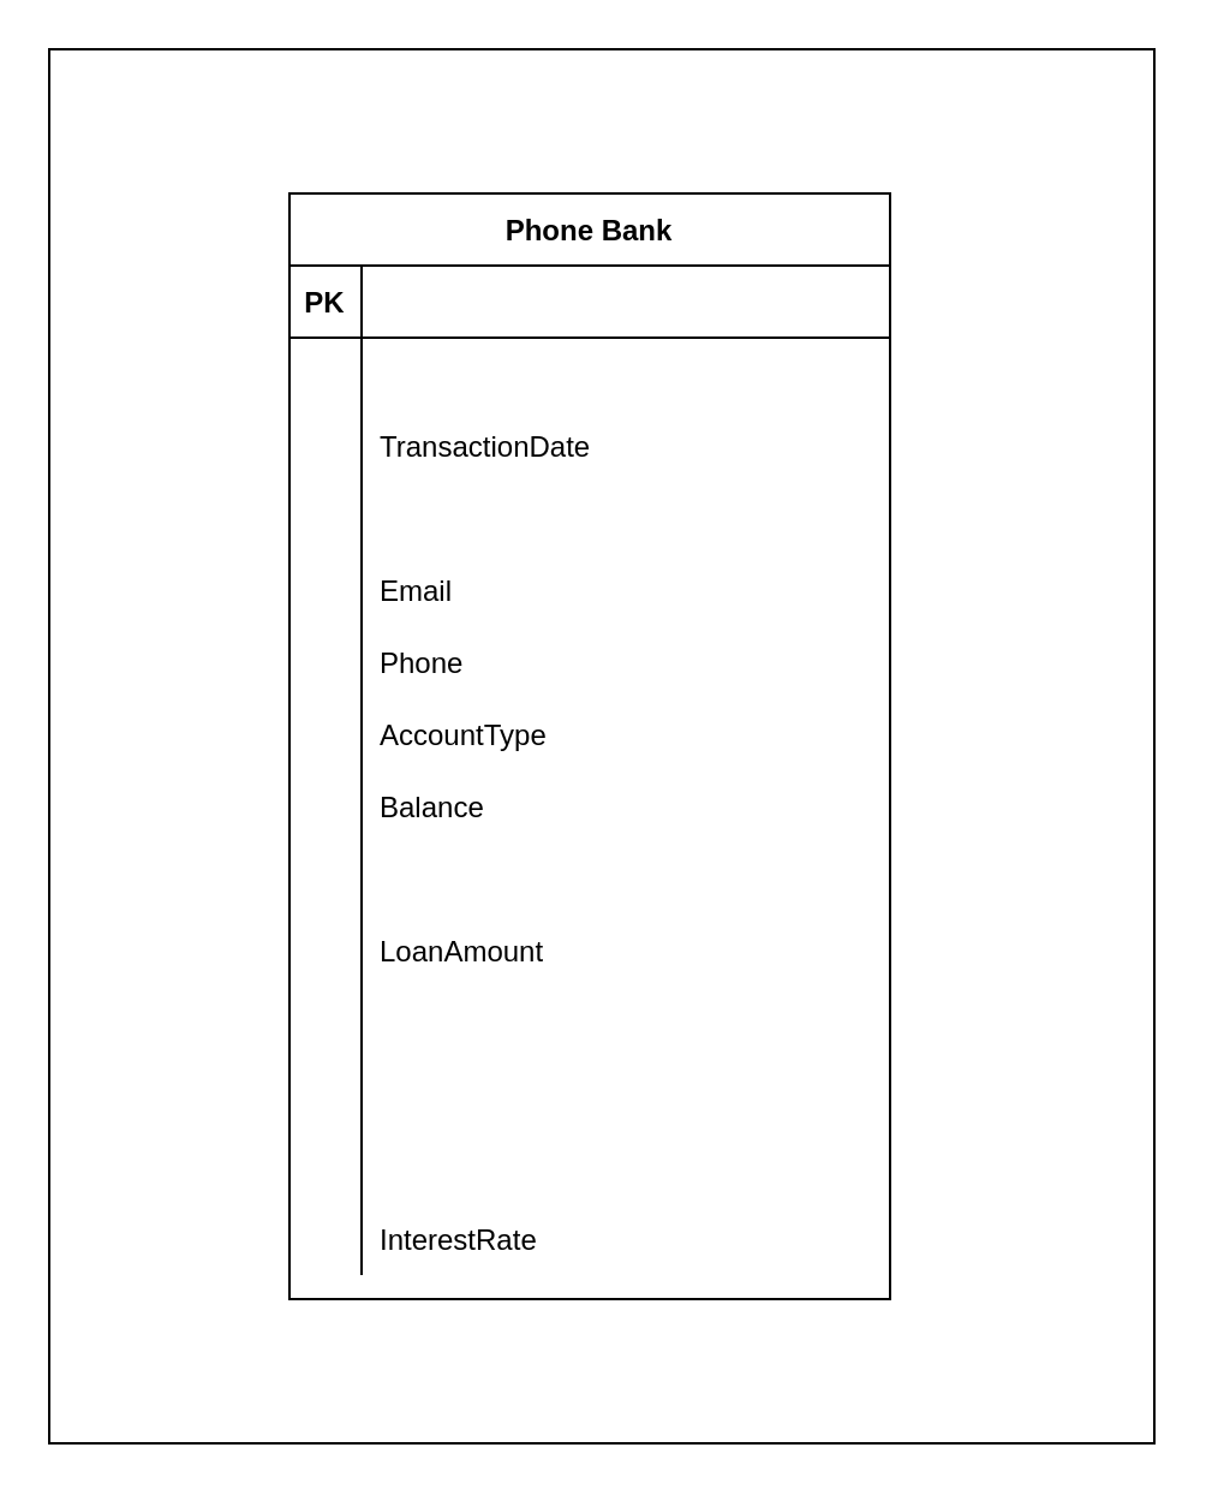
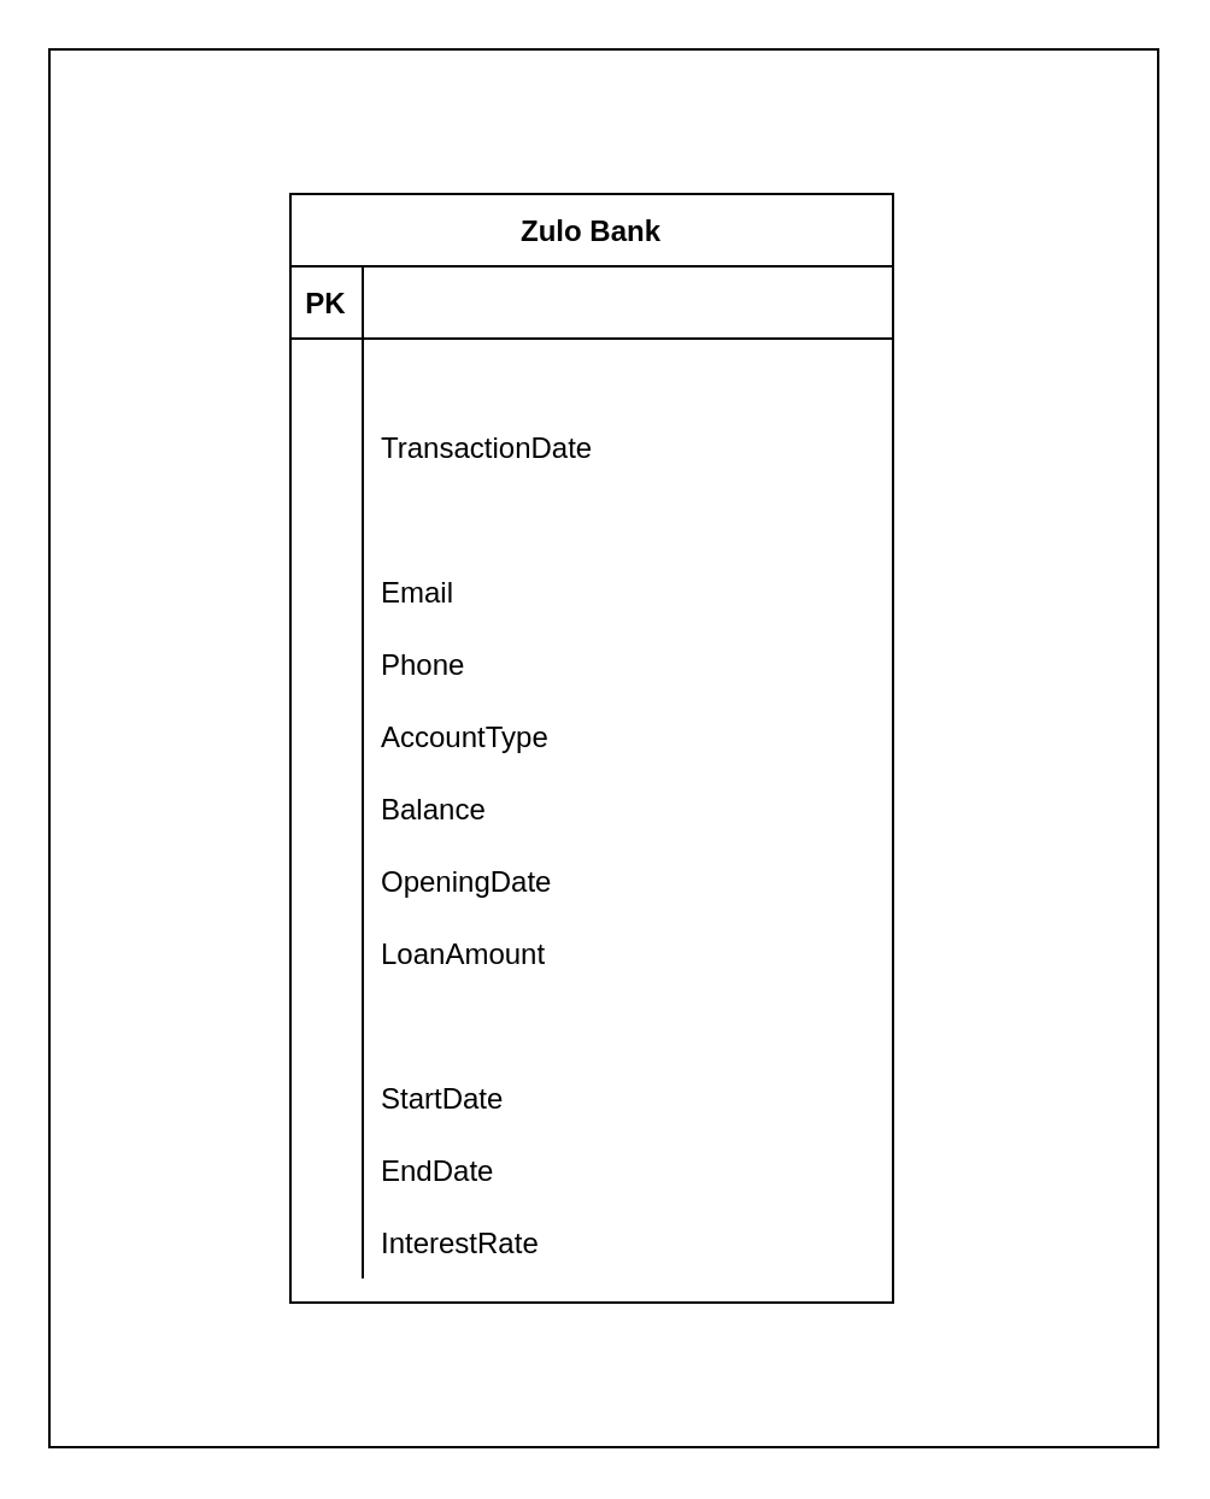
- <mxCell id="3" value="Phone Bank" style="shape=table;startSize=30;container=1;collapsible=1;childLayout=tableLayout;fixedRows=1;rowLines=0;fontStyle=1;align=center;resizeLast=1;" parent="1" vertex="1"><mxGeometry x="120" y="80" width="250" height="460" as="geometry" /></mxCell>
+ <mxCell id="3" value="Zulo Bank" style="shape=table;startSize=30;container=1;collapsible=1;childLayout=tableLayout;fixedRows=1;rowLines=0;fontStyle=1;align=center;resizeLast=1;" parent="1" vertex="1"><mxGeometry x="120" y="80" width="250" height="460" as="geometry" /></mxCell>
+ <mxCell id="27" value="OpeningDate" style="shape=partialRectangle;overflow=hidden;connectable=0;fillColor=none;top=0;left=0;bottom=0;right=0;align=left;spacingLeft=6;" vertex="1" parent="25"><mxGeometry x="30" width="220" height="30" as="geometry"><mxRectangle width="220" height="30" as="alternateBounds" /></mxGeometry></mxCell>
+ <mxCell id="35" value="StartDate" style="shape=partialRectangle;overflow=hidden;connectable=0;fillColor=none;top=0;left=0;bottom=0;right=0;align=left;spacingLeft=6;" vertex="1" parent="33"><mxGeometry x="30" width="220" height="30" as="geometry"><mxRectangle width="220" height="30" as="alternateBounds" /></mxGeometry></mxCell>
+ <mxCell id="38" value="EndDate" style="shape=partialRectangle;overflow=hidden;connectable=0;fillColor=none;top=0;left=0;bottom=0;right=0;align=left;spacingLeft=6;" vertex="1" parent="36"><mxGeometry x="30" width="220" height="30" as="geometry"><mxRectangle width="220" height="30" as="alternateBounds" /></mxGeometry></mxCell>
